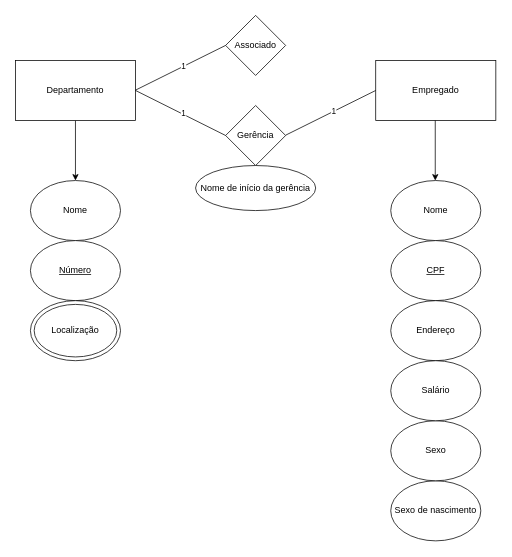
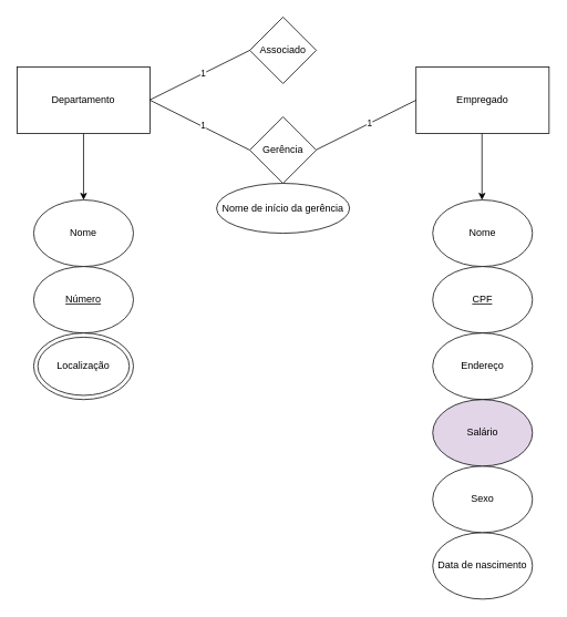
- <mxCell id="24" value="Salário" style="ellipse;whiteSpace=wrap;html=1;" vertex="1" parent="1"><mxGeometry x="520.002" y="480" width="120" height="80" as="geometry" /></mxCell>
+ <mxCell id="24" value="Salário" style="ellipse;whiteSpace=wrap;html=1;fillColor=#e1d5e7;" vertex="1" parent="1"><mxGeometry x="520.002" y="480" width="120" height="80" as="geometry" /></mxCell>
- <mxCell id="21" value="Sexo de nascimento" style="ellipse;whiteSpace=wrap;html=1;" vertex="1" parent="1"><mxGeometry x="520.002" y="640" width="120" height="80" as="geometry" /></mxCell>
+ <mxCell id="21" value="Data de nascimento" style="ellipse;whiteSpace=wrap;html=1;" vertex="1" parent="1"><mxGeometry x="520.002" y="640" width="120" height="80" as="geometry" /></mxCell>
